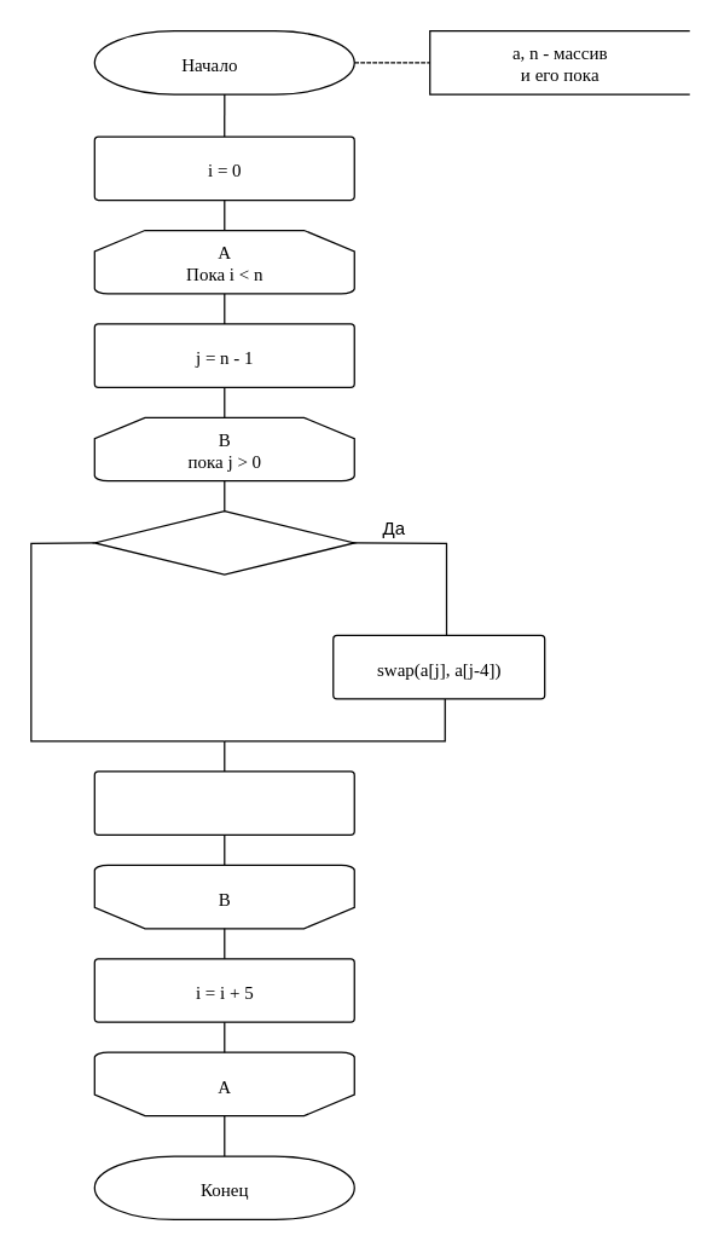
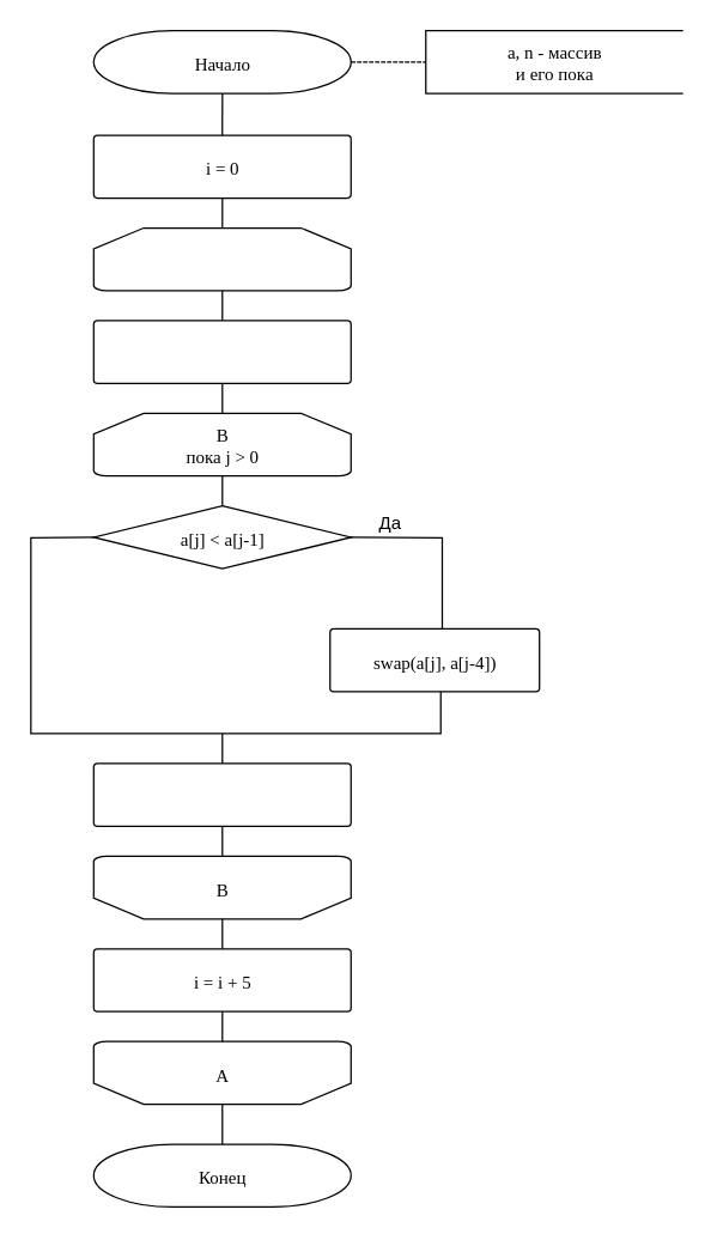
- <mxCell id="3" value="Начало" style="text;html=1;spacing=0;align=center;fontFamily=dialog;fontSize=12;fontStyle=0;=center;verticalAlign=bottom" parent="2" vertex="1"><mxGeometry x="51.086" y="11.984" width="49.832" height="17.969" as="geometry" /></mxCell>
+ <mxCell id="3" value="Начало" style="text;html=1;spacing=0;align=center;fontFamily=dialog;fontSize=12;fontStyle=0;=center;verticalAlign=bottom" parent="2" vertex="1"><mxGeometry x="61.086" y="11.984" width="49.832" height="17.969" as="geometry" /></mxCell>
- <mxCell id="7" value="А&lt;br&gt;Пока i &amp;lt; n" style="text;html=1;spacing=0;align=center;fontFamily=dialog;fontSize=12;fontStyle=0;=center;verticalAlign=bottom" parent="6" vertex="1"><mxGeometry x="44.41" y="5" width="83.184" height="31.938" as="geometry" /></mxCell>
- <mxCell id="19" value="j = n - 1" style="text;html=1;spacing=0;align=center;fontFamily=dialog;fontSize=12;fontStyle=0;=center;verticalAlign=bottom" parent="18" vertex="1"><mxGeometry x="67.654" y="11.984" width="36.695" height="17.969" as="geometry" /></mxCell>
+ <mxCell id="15" value="a[j] &amp;lt; a[j-1]" style="text;html=1;spacing=0;align=center;fontFamily=dialog;fontSize=12;fontStyle=0;=center;verticalAlign=bottom" parent="14" vertex="1"><mxGeometry x="39.26" y="11.984" width="93.484" height="17.969" as="geometry" /></mxCell>
